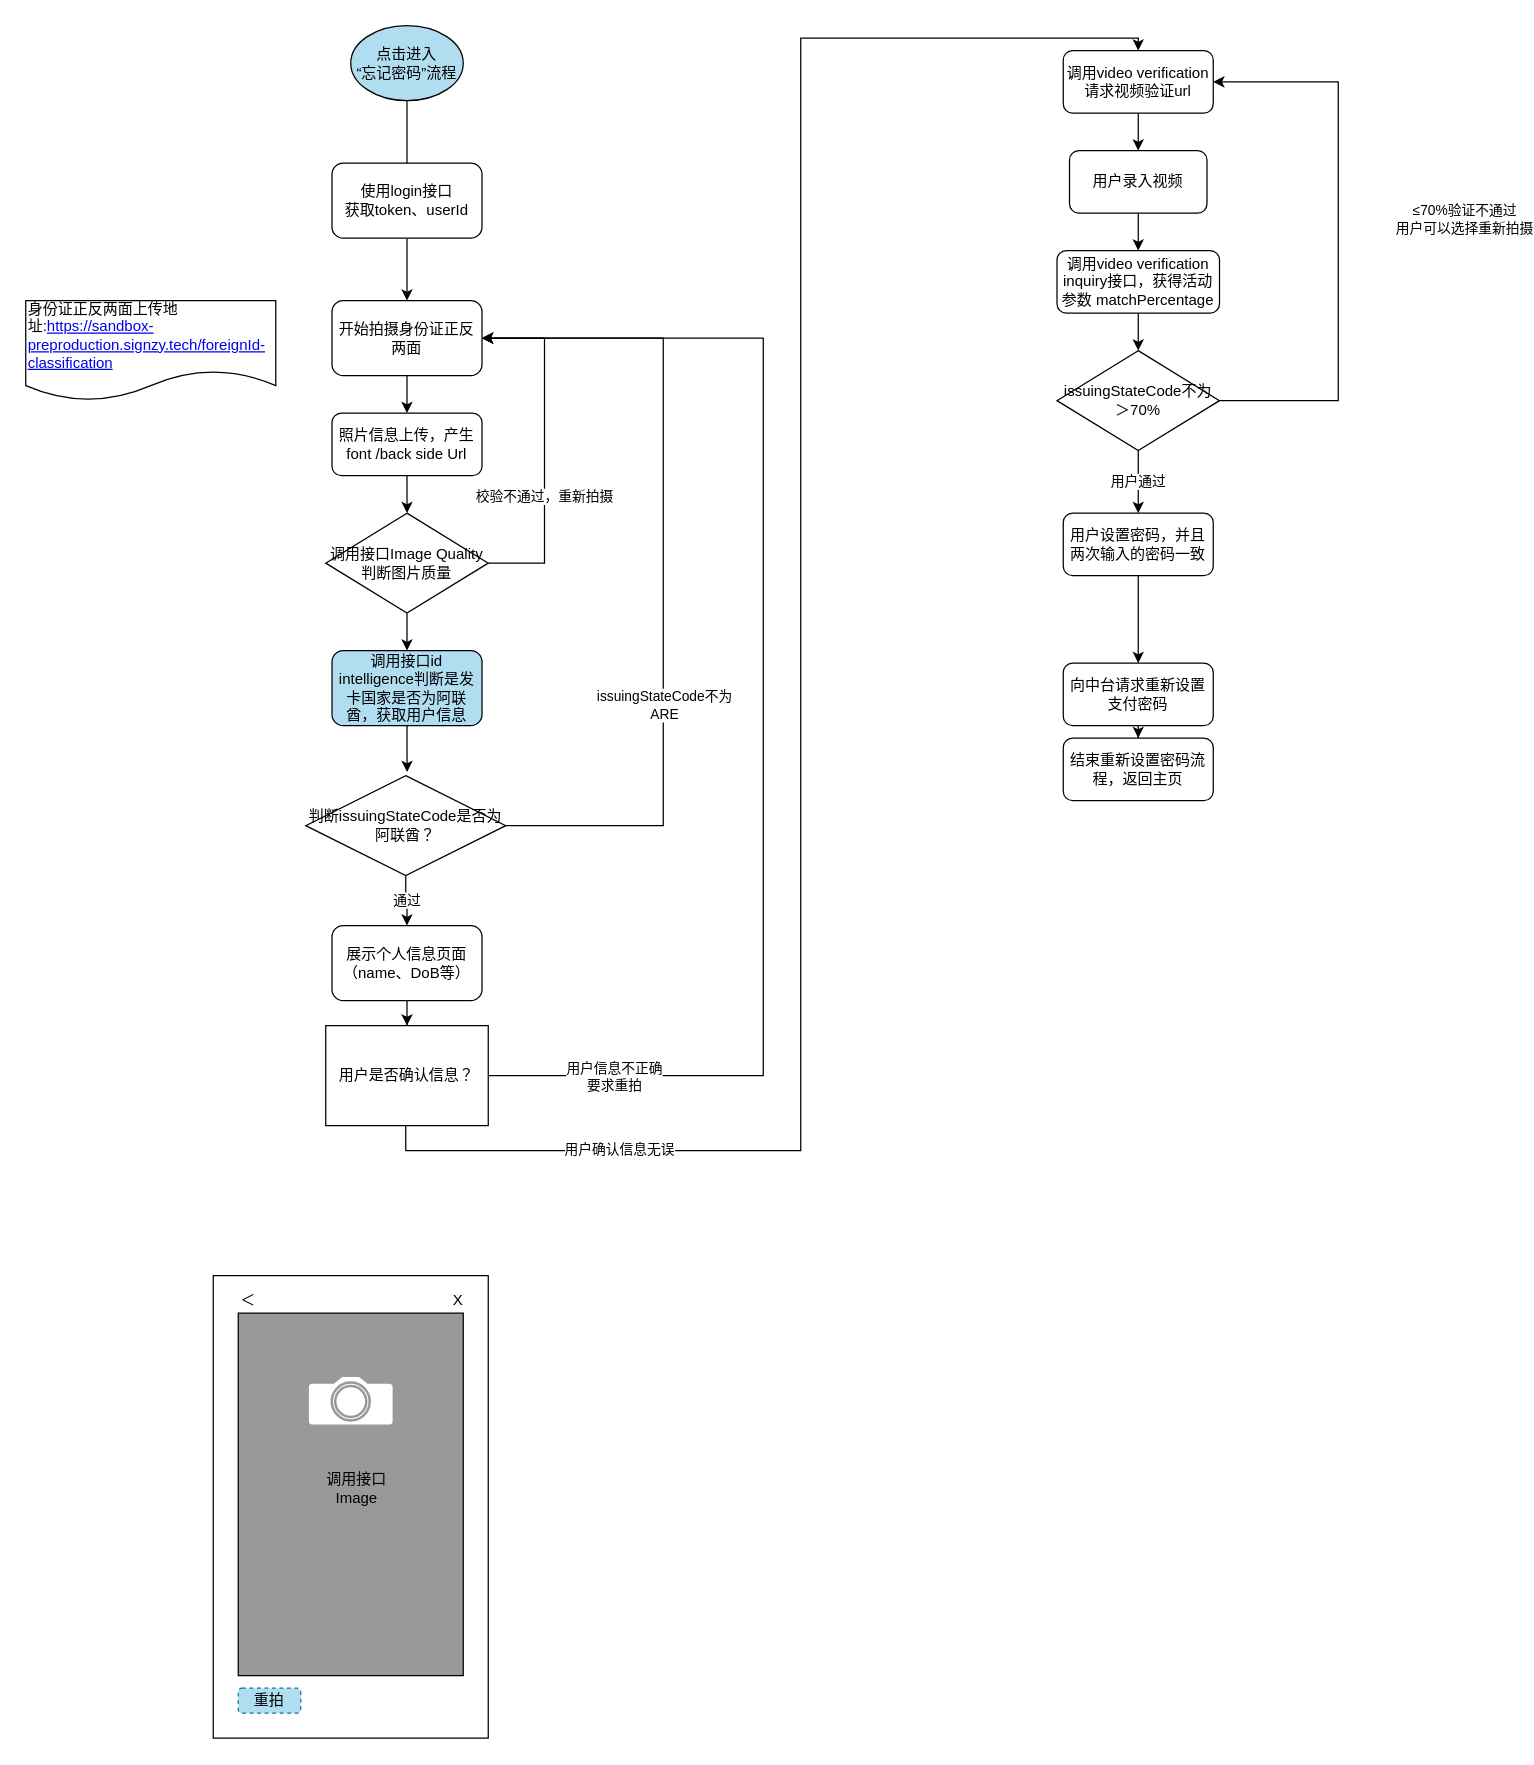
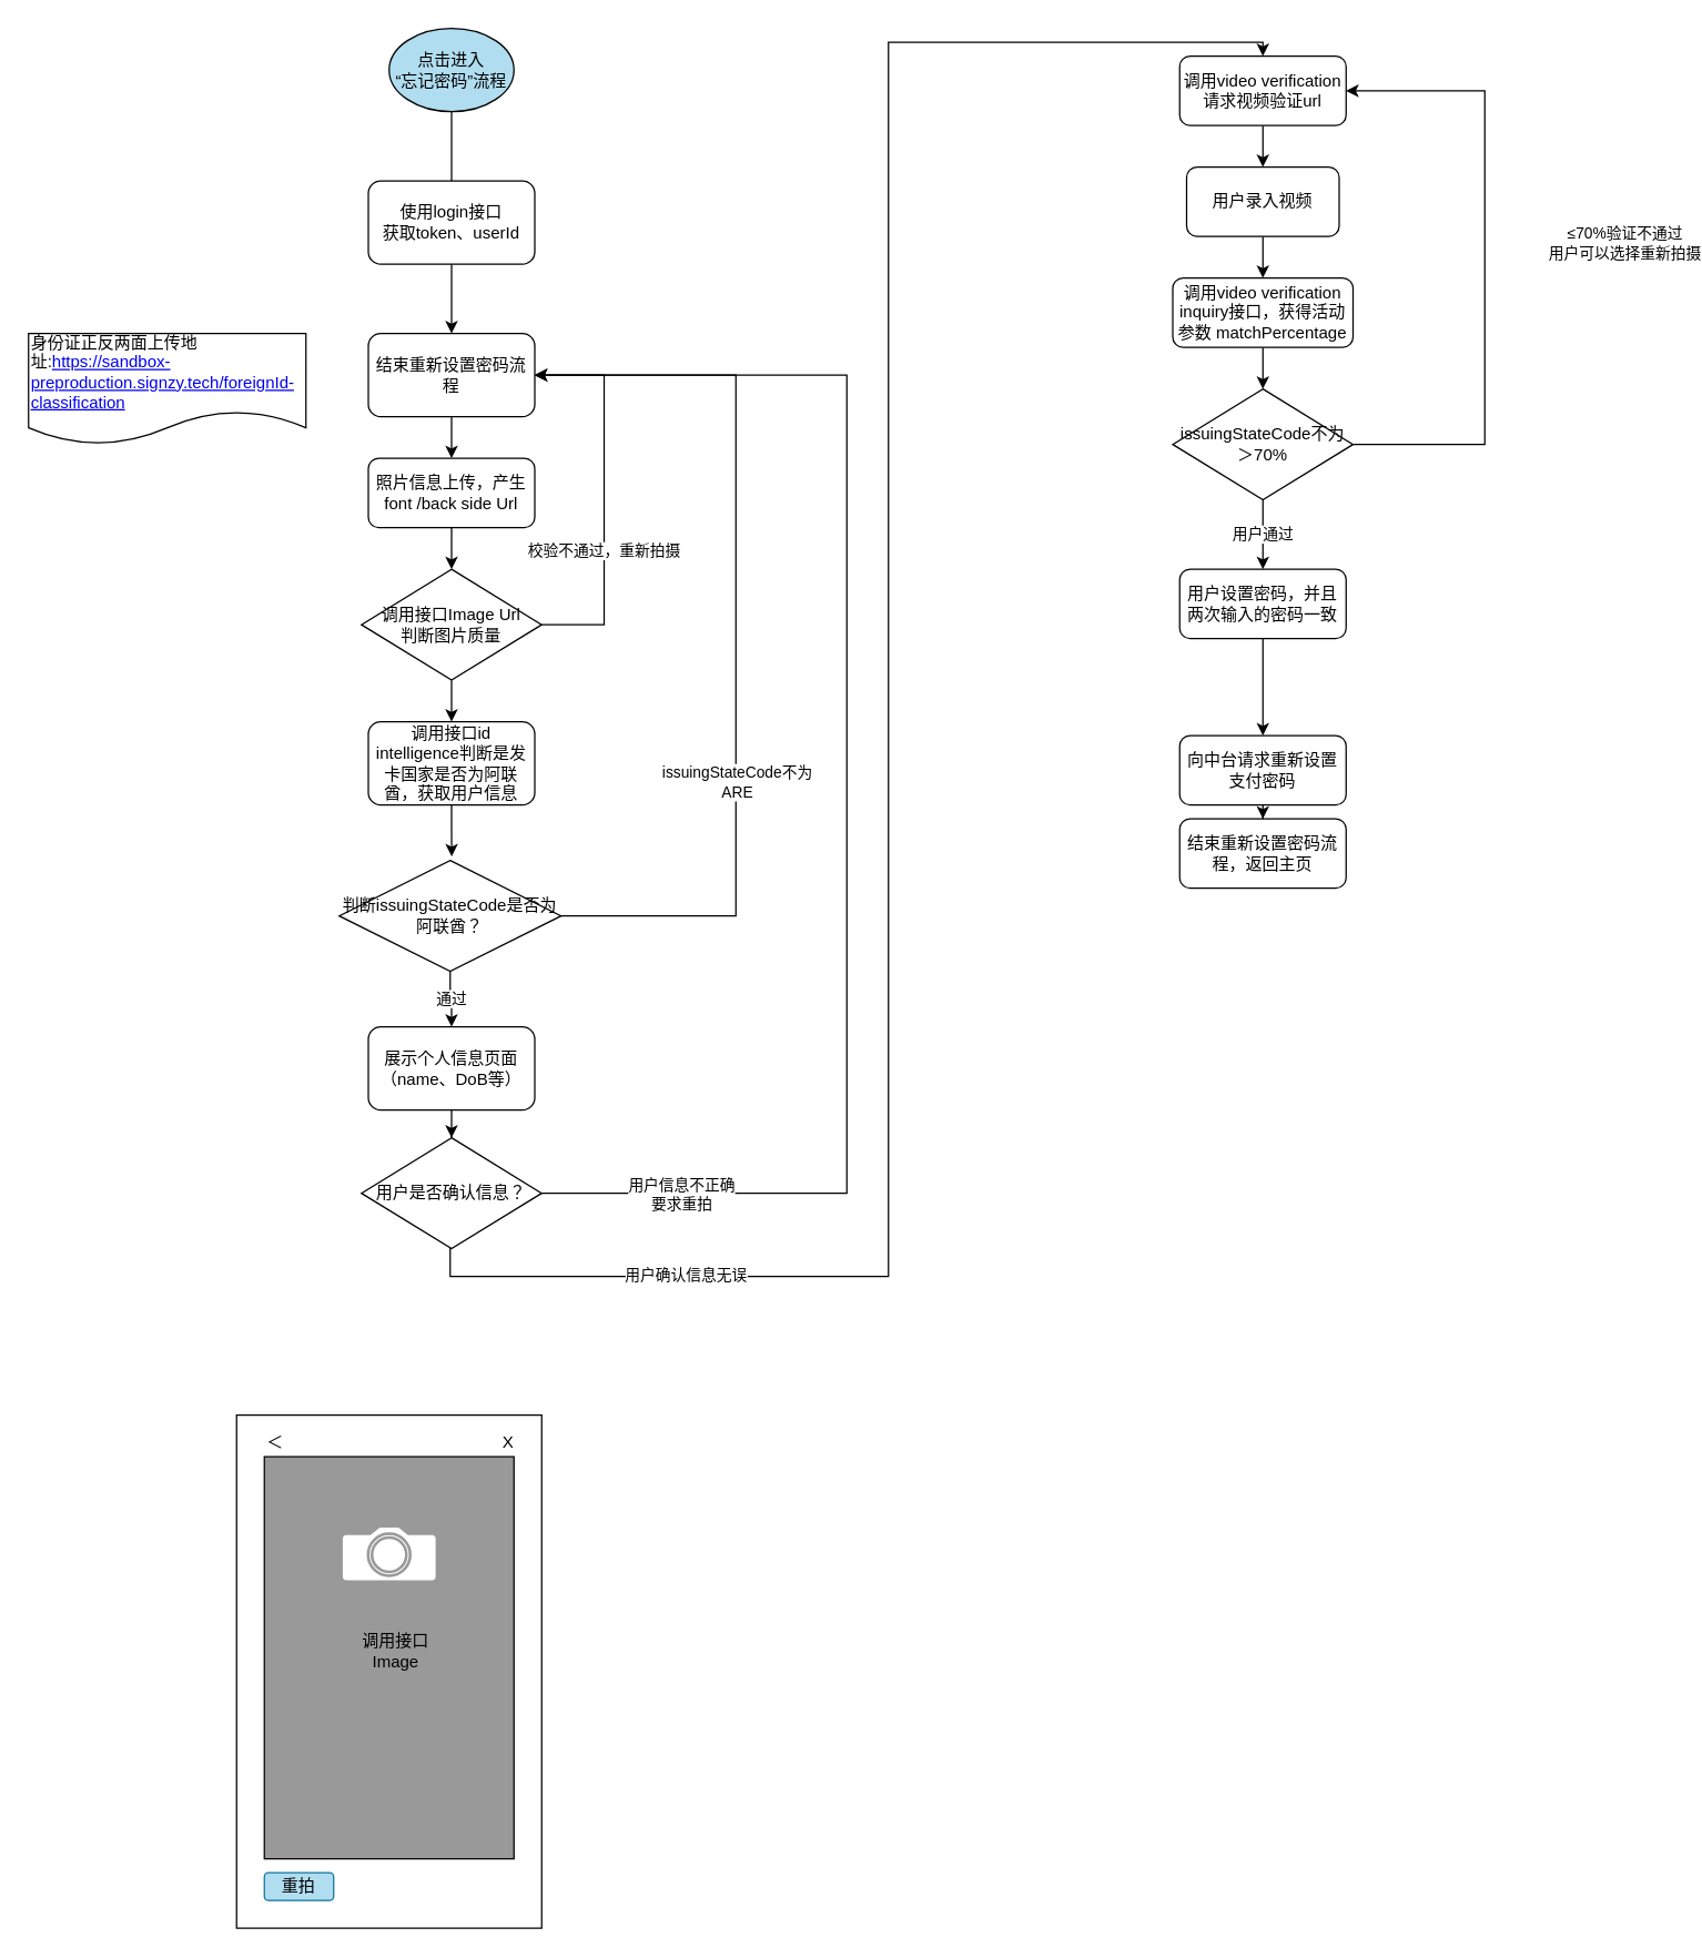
- <mxCell id="3" value="开始拍摄身份证正反两面" style="rounded=1;whiteSpace=wrap;html=1;" parent="1" vertex="1"><mxGeometry x="265" y="240" width="120" height="60" as="geometry" /></mxCell>
+ <mxCell id="3" value="结束重新设置密码流程" style="rounded=1;whiteSpace=wrap;html=1;" parent="1" vertex="1"><mxGeometry x="265" y="240" width="120" height="60" as="geometry" /></mxCell>
- <mxCell id="9" value="调用接口Image Quality&lt;br&gt;判断图片质量" style="rhombus;whiteSpace=wrap;html=1;" parent="1" vertex="1"><mxGeometry x="260" y="410" width="130" height="80" as="geometry" /></mxCell>
+ <mxCell id="9" value="调用接口Image Url&lt;br&gt;判断图片质量" style="rhombus;whiteSpace=wrap;html=1;" parent="1" vertex="1"><mxGeometry x="260" y="410" width="130" height="80" as="geometry" /></mxCell>
- <mxCell id="13" value="调用接口id intelligence判断是发卡国家是否为阿联酋，获取用户信息" style="rounded=1;whiteSpace=wrap;html=1;fillColor=#b1ddf0;" parent="1" vertex="1"><mxGeometry x="265" y="520" width="120" height="60" as="geometry" /></mxCell>
+ <mxCell id="13" value="调用接口id intelligence判断是发卡国家是否为阿联酋，获取用户信息" style="rounded=1;whiteSpace=wrap;html=1;" parent="1" vertex="1"><mxGeometry x="265" y="520" width="120" height="60" as="geometry" /></mxCell>
- <mxCell id="18" value="用户是否确认信息？" style="whiteSpace=wrap;html=1;rounded=0;" parent="1" vertex="1"><mxGeometry x="260" y="820" width="130" height="80" as="geometry" /></mxCell>
+ <mxCell id="18" value="用户是否确认信息？" style="rhombus;whiteSpace=wrap;html=1;" parent="1" vertex="1"><mxGeometry x="260" y="820" width="130" height="80" as="geometry" /></mxCell>
- <mxCell id="47" value="重拍" style="rounded=1;whiteSpace=wrap;html=1;fillColor=#b1ddf0;strokeColor=#10739e;dashed=1;" vertex="1" parent="1"><mxGeometry x="190" y="1350" width="50" height="20" as="geometry" /></mxCell>
+ <mxCell id="47" value="重拍" style="rounded=1;whiteSpace=wrap;html=1;fillColor=#b1ddf0;strokeColor=#10739e;" vertex="1" parent="1"><mxGeometry x="190" y="1350" width="50" height="20" as="geometry" /></mxCell>
